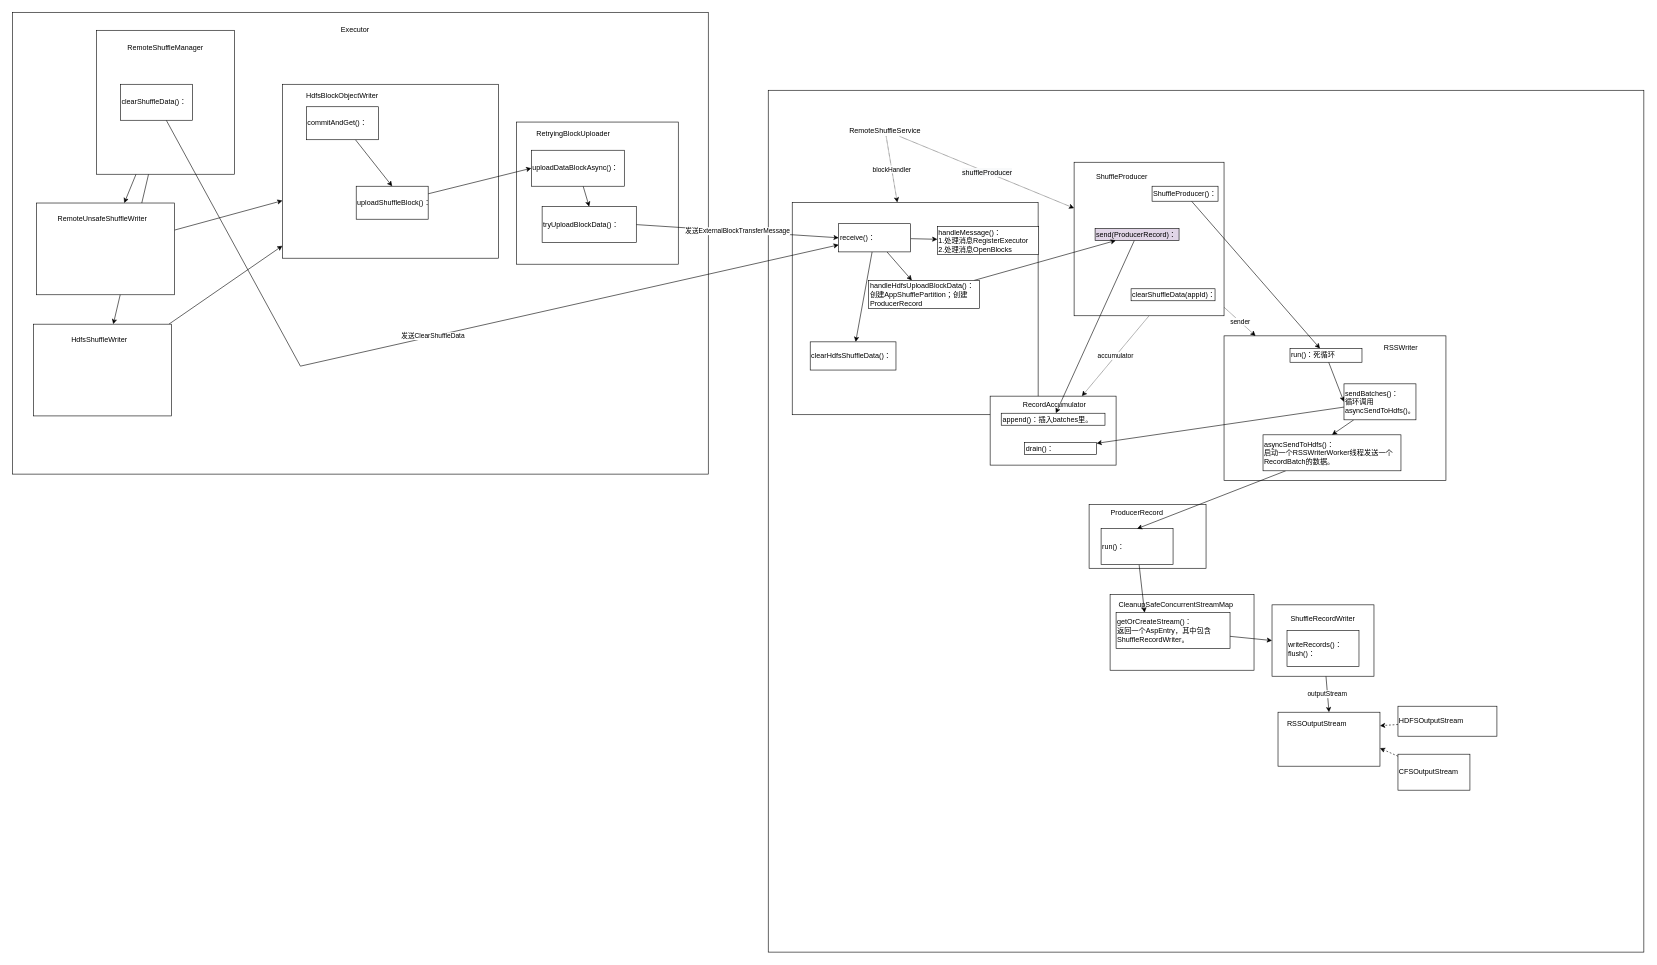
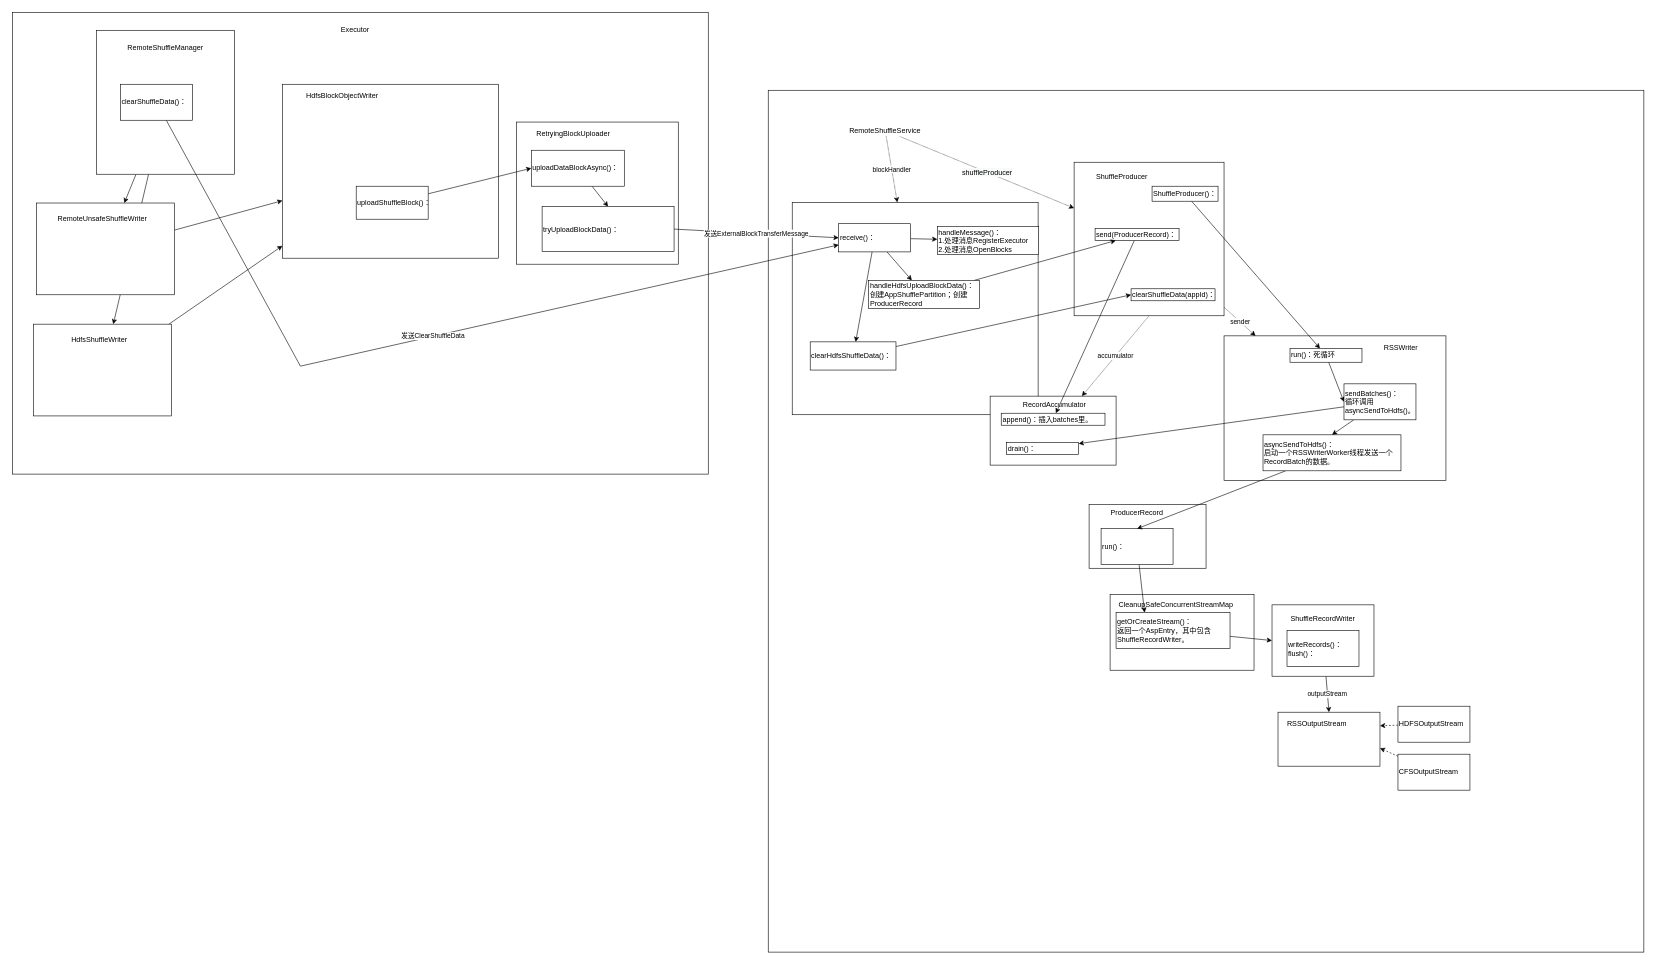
- <mxCell id="11" value="commitAndGet()：" style="rounded=0;whiteSpace=wrap;html=1;align=left;" parent="1" vertex="1"><mxGeometry x="510" y="177.5" width="120" height="55" as="geometry" /></mxCell>
- <mxCell id="10" style="rounded=0;orthogonalLoop=1;jettySize=auto;html=1;entryX=0.5;entryY=0;entryDx=0;entryDy=0;" edge="1" parent="1" source="11" target="9"><mxGeometry relative="1" as="geometry" /></mxCell>
- <mxCell id="22" value="tryUploadBlockData()：" style="rounded=0;whiteSpace=wrap;html=1;align=left;" vertex="1" parent="1"><mxGeometry x="903" y="344" width="157" height="60" as="geometry" /></mxCell>
+ <mxCell id="22" value="tryUploadBlockData()：" style="rounded=0;whiteSpace=wrap;html=1;align=left;" vertex="1" parent="1"><mxGeometry x="903" y="344" width="220" height="75" as="geometry" /></mxCell>
- <mxCell id="72" value="send(ProducerRecord)：" style="rounded=0;whiteSpace=wrap;html=1;align=left;fillColor=#e1d5e7;" vertex="1" parent="1"><mxGeometry x="1825" y="380.5" width="140" height="20" as="geometry" /></mxCell>
+ <mxCell id="72" value="send(ProducerRecord)：" style="rounded=0;whiteSpace=wrap;html=1;align=left;" vertex="1" parent="1"><mxGeometry x="1825" y="380.5" width="140" height="20" as="geometry" /></mxCell>
+ <mxCell id="77" style="edgeStyle=none;rounded=0;orthogonalLoop=1;jettySize=auto;html=1;entryX=0;entryY=0.5;entryDx=0;entryDy=0;" edge="1" parent="1" source="78" target="80"><mxGeometry relative="1" as="geometry" /></mxCell>
- <mxCell id="68" value="drain()：" style="rounded=0;whiteSpace=wrap;html=1;align=left;" vertex="1" parent="1"><mxGeometry x="1707.5" y="737.5" width="120" height="20" as="geometry" /></mxCell>
+ <mxCell id="68" value="drain()：" style="rounded=0;whiteSpace=wrap;html=1;align=left;" vertex="1" parent="1"><mxGeometry x="1677.5" y="737.5" width="120" height="20" as="geometry" /></mxCell>
- <mxCell id="58" value="HDFSOutputStream" style="rounded=0;whiteSpace=wrap;html=1;align=left;" vertex="1" parent="1"><mxGeometry x="2330" y="1177" width="165" height="50" as="geometry" /></mxCell>
+ <mxCell id="58" value="HDFSOutputStream" style="rounded=0;whiteSpace=wrap;html=1;align=left;" vertex="1" parent="1"><mxGeometry x="2330" y="1177" width="120" height="60" as="geometry" /></mxCell>
